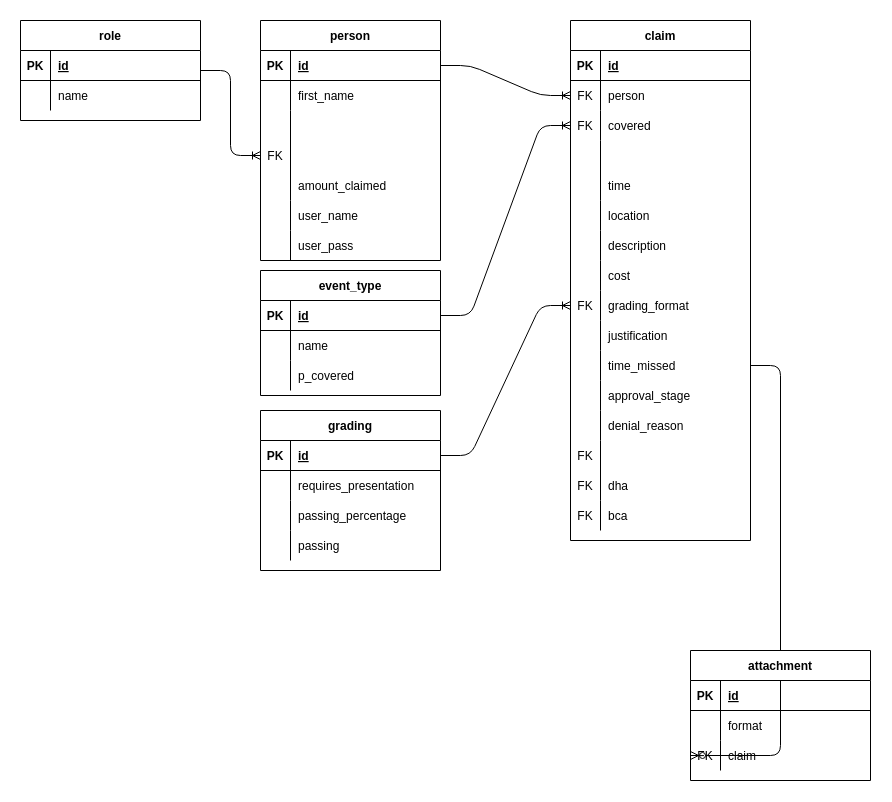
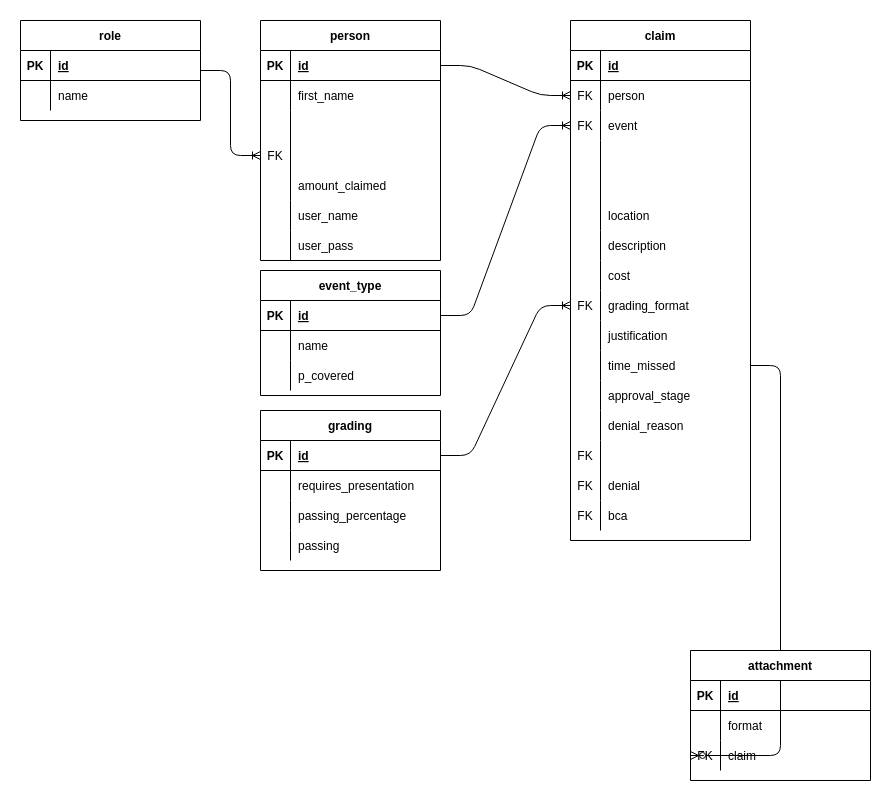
- <mxCell id="42" value="covered" style="shape=partialRectangle;connectable=0;fillColor=none;top=0;left=0;bottom=0;right=0;align=left;spacingLeft=6;overflow=hidden;" vertex="1" parent="40"><mxGeometry x="30" width="150" height="30" as="geometry" /></mxCell>
+ <mxCell id="42" value="event" style="shape=partialRectangle;connectable=0;fillColor=none;top=0;left=0;bottom=0;right=0;align=left;spacingLeft=6;overflow=hidden;" vertex="1" parent="40"><mxGeometry x="30" width="150" height="30" as="geometry" /></mxCell>
- <mxCell id="47" value="time" style="shape=partialRectangle;connectable=0;fillColor=none;top=0;left=0;bottom=0;right=0;align=left;spacingLeft=6;overflow=hidden;" vertex="1" parent="45"><mxGeometry x="30" width="150" height="30" as="geometry" /></mxCell>
- <mxCell id="76" value="dha" style="shape=partialRectangle;connectable=0;fillColor=none;top=0;left=0;bottom=0;right=0;align=left;spacingLeft=6;overflow=hidden;" vertex="1" parent="74"><mxGeometry x="30" width="150" height="30" as="geometry" /></mxCell>
+ <mxCell id="76" value="denial" style="shape=partialRectangle;connectable=0;fillColor=none;top=0;left=0;bottom=0;right=0;align=left;spacingLeft=6;overflow=hidden;" vertex="1" parent="74"><mxGeometry x="30" width="150" height="30" as="geometry" /></mxCell>
